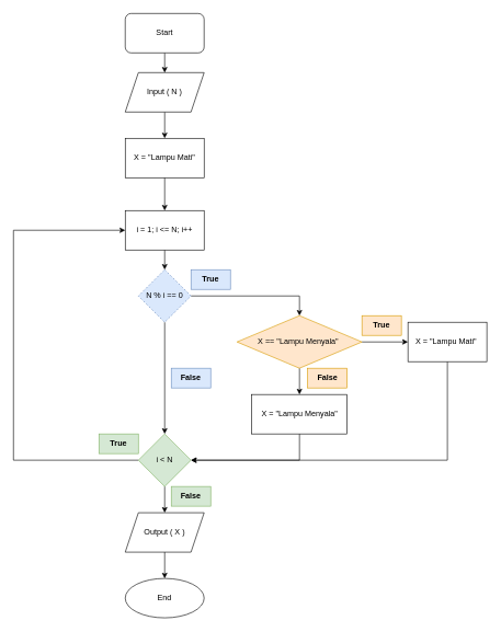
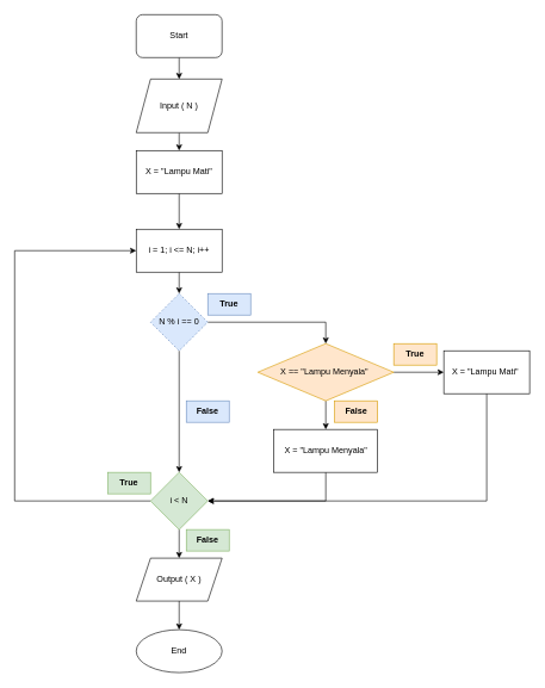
- <mxCell id="5" value="Input ( N )" style="shape=parallelogram;perimeter=parallelogramPerimeter;whiteSpace=wrap;html=1;fixedSize=1;" parent="1" vertex="1"><mxGeometry x="190" y="110" width="120" height="60" as="geometry" /></mxCell>
+ <mxCell id="5" value="Input ( N )" style="shape=parallelogram;perimeter=parallelogramPerimeter;whiteSpace=wrap;html=1;fixedSize=1;" parent="1" vertex="1"><mxGeometry x="190" y="110" width="120" height="75" as="geometry" /></mxCell>
